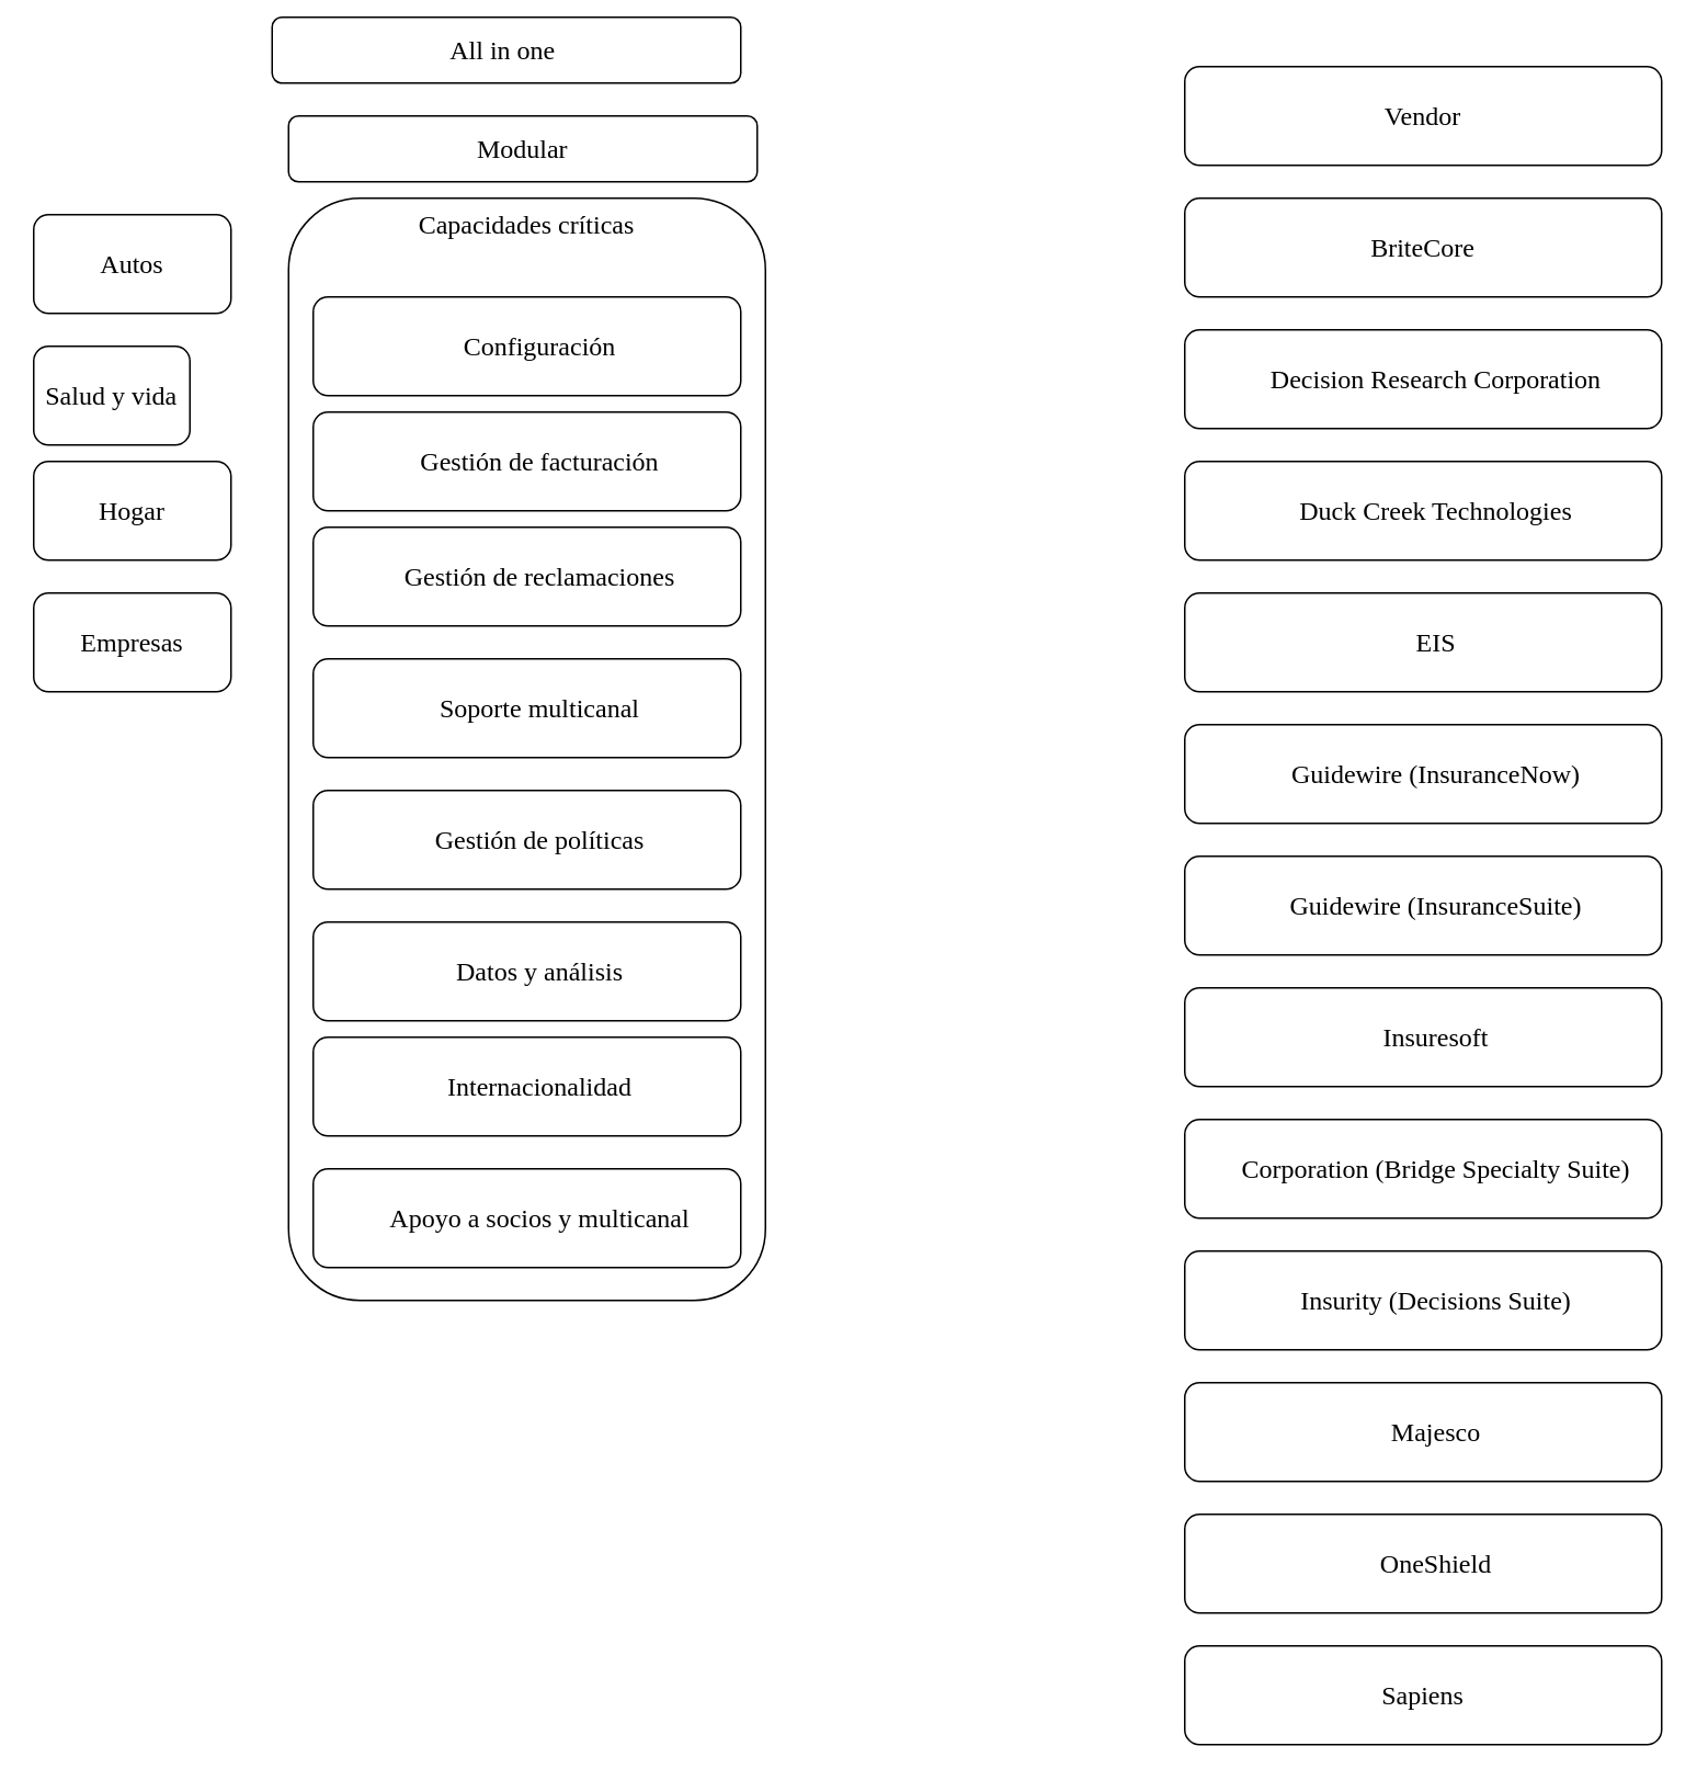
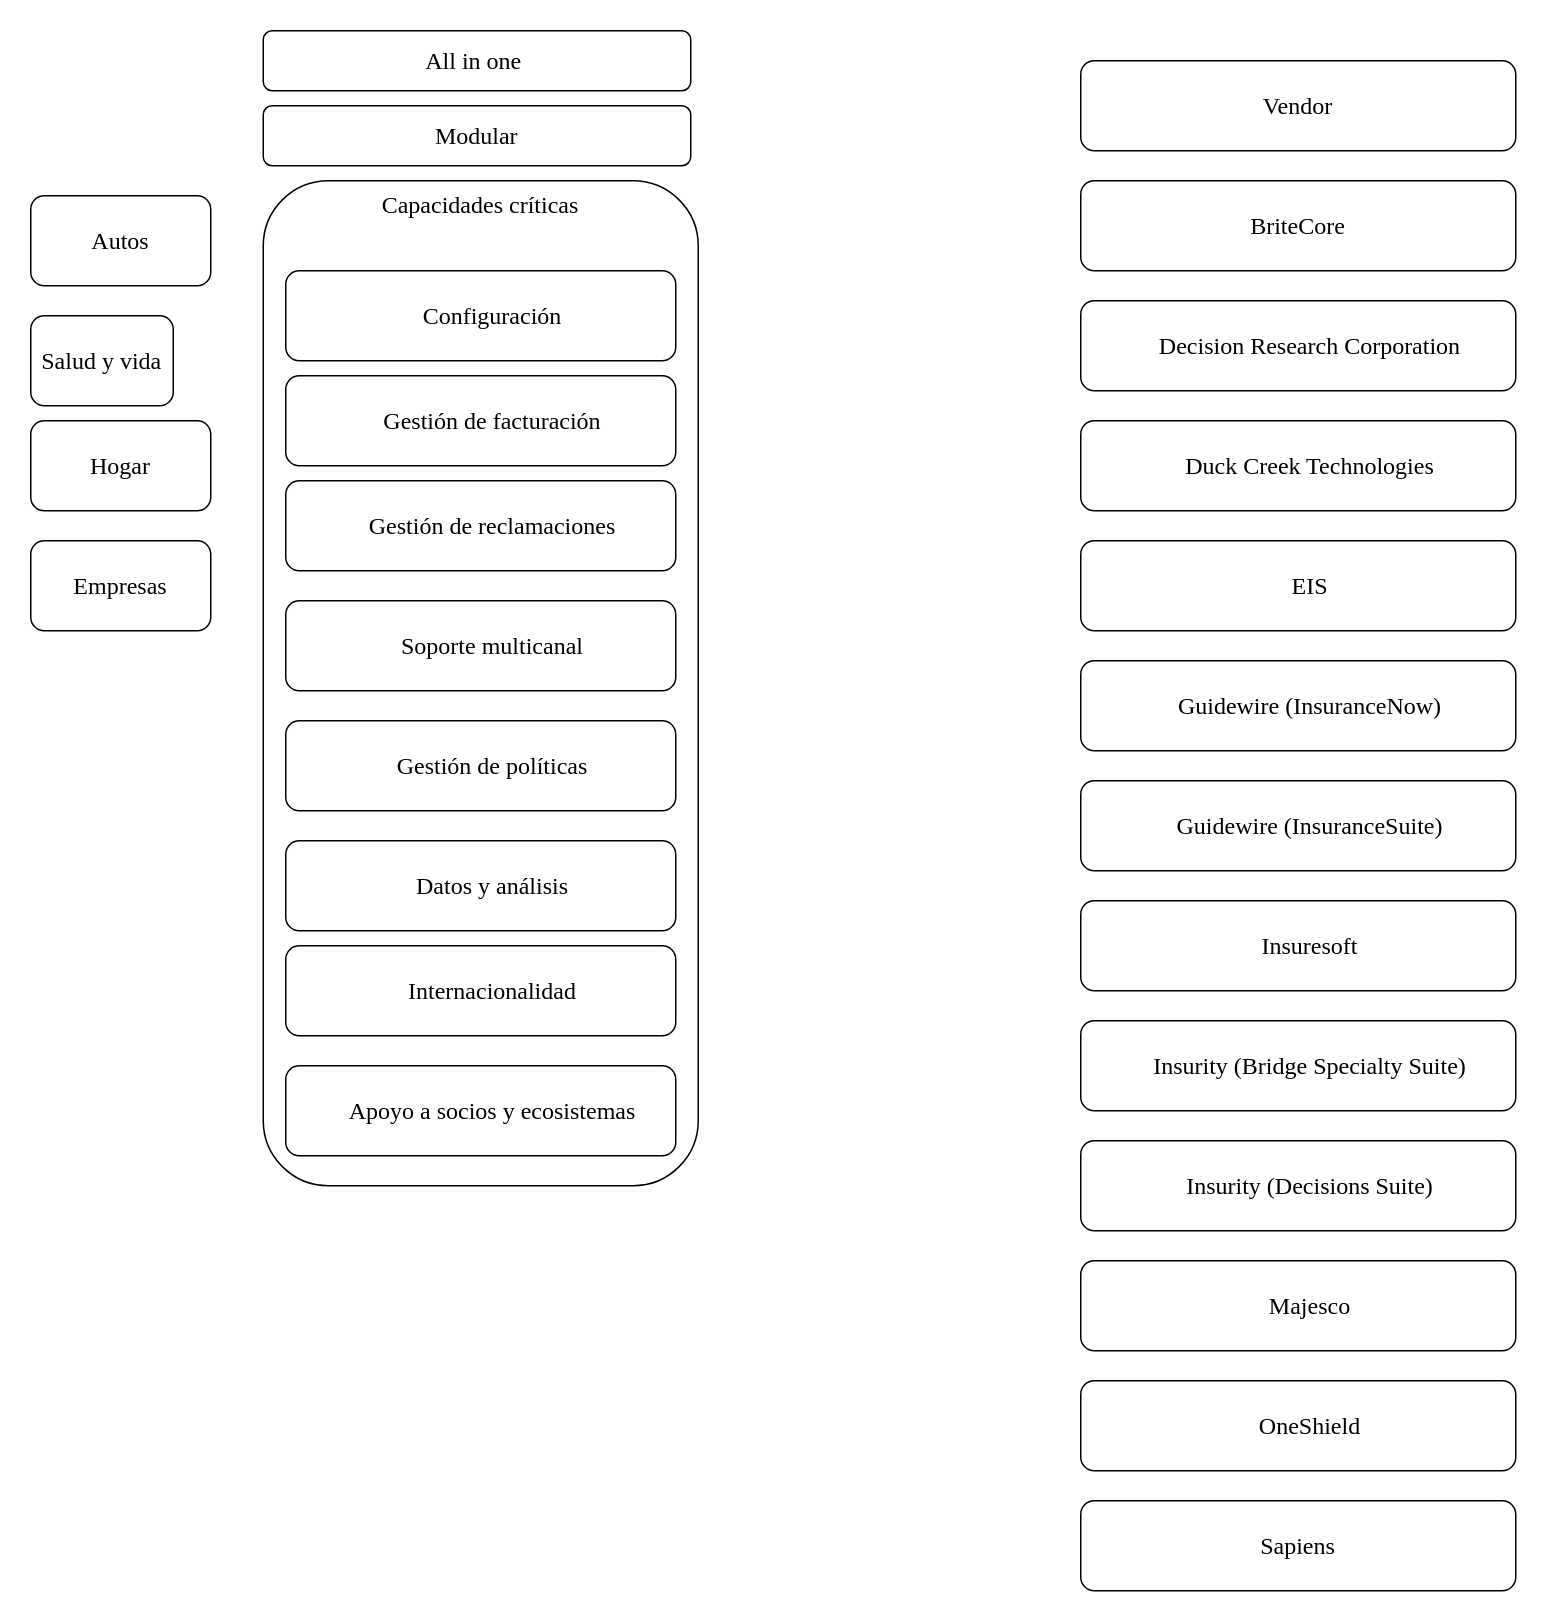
- <mxCell id="11" value="All in one&amp;nbsp;" style="rounded=1;whiteSpace=wrap;html=1;fontFamily=Verdana;fontSize=16;" vertex="1" parent="1"><mxGeometry x="165" y="10" width="285" height="40" as="geometry" /></mxCell>
+ <mxCell id="11" value="All in one&amp;nbsp;" style="rounded=1;whiteSpace=wrap;html=1;fontFamily=Verdana;fontSize=16;" vertex="1" parent="1"><mxGeometry x="175" y="20" width="285" height="40" as="geometry" /></mxCell>
- <mxCell id="24" value="&lt;ul style=&quot;box-sizing: border-box; margin-top: 15px; margin-bottom: 0px; margin-left: 0px; padding-left: 0px; font-size: 16px; text-align: left; background-color: rgb(255, 255, 255); list-style: outside url(&amp;quot;data:image/gif;base64,R0lGODlhBQAKAIABAAAAAP///yH5BAEAAAEALAAAAAAFAAoAAAIIjI+ZwKwPUQEAOw==&amp;quot;) !important;&quot;&gt;&lt;li style=&quot;box-sizing: border-box; font-feature-settings: &amp;quot;ss05&amp;quot;; margin: 0px 0px 15px; line-height: 30px; list-style: none; padding-left: 16px; position: relative; font-size: 16px;&quot;&gt;Corporation (Bridge Specialty Suite)&lt;/li&gt;&lt;/ul&gt;" style="rounded=1;whiteSpace=wrap;html=1;strokeColor=default;fontFamily=Verdana;fontSize=16;fontColor=#000000;fillColor=default;fontStyle=0" vertex="1" parent="1"><mxGeometry x="720" y="680" width="290" height="60" as="geometry" /></mxCell>
+ <mxCell id="24" value="&lt;ul style=&quot;box-sizing: border-box; margin-top: 15px; margin-bottom: 0px; margin-left: 0px; padding-left: 0px; font-size: 16px; text-align: left; background-color: rgb(255, 255, 255); list-style: outside url(&amp;quot;data:image/gif;base64,R0lGODlhBQAKAIABAAAAAP///yH5BAEAAAEALAAAAAAFAAoAAAIIjI+ZwKwPUQEAOw==&amp;quot;) !important;&quot;&gt;&lt;li style=&quot;box-sizing: border-box; font-feature-settings: &amp;quot;ss05&amp;quot;; margin: 0px 0px 15px; line-height: 30px; list-style: none; padding-left: 16px; position: relative; font-size: 16px;&quot;&gt;Insurity (Bridge Specialty Suite)&lt;/li&gt;&lt;/ul&gt;" style="rounded=1;whiteSpace=wrap;html=1;strokeColor=default;fontFamily=Verdana;fontSize=16;fontColor=#000000;fillColor=default;fontStyle=0" vertex="1" parent="1"><mxGeometry x="720" y="680" width="290" height="60" as="geometry" /></mxCell>
- <mxCell id="10" value="&lt;ul style=&quot;box-sizing: border-box; margin-top: 15px; margin-bottom: 0px; margin-left: 0px; padding-left: 0px; font-size: 16px; background-color: rgb(255, 255, 255); list-style: outside url(&amp;quot;data:image/gif;base64,R0lGODlhBQAKAIABAAAAAP///yH5BAEAAAEALAAAAAAFAAoAAAIIjI+ZwKwPUQEAOw==&amp;quot;) !important;&quot;&gt;&lt;li style=&quot;box-sizing: border-box; font-feature-settings: &amp;quot;ss05&amp;quot;; margin: 0px 0px 15px; line-height: 30px; list-style: none; padding-left: 16px; position: relative; font-size: 16px;&quot;&gt;&lt;font style=&quot;box-sizing: border-box; vertical-align: inherit; font-size: 16px;&quot;&gt;Apoyo a socios y multicanal&lt;/font&gt;&lt;/li&gt;&lt;/ul&gt;" style="rounded=1;whiteSpace=wrap;html=1;fontFamily=Verdana;fontSize=16;align=center;" vertex="1" parent="1"><mxGeometry x="190" y="710" width="260" height="60" as="geometry" /></mxCell>
+ <mxCell id="10" value="&lt;ul style=&quot;box-sizing: border-box; margin-top: 15px; margin-bottom: 0px; margin-left: 0px; padding-left: 0px; font-size: 16px; background-color: rgb(255, 255, 255); list-style: outside url(&amp;quot;data:image/gif;base64,R0lGODlhBQAKAIABAAAAAP///yH5BAEAAAEALAAAAAAFAAoAAAIIjI+ZwKwPUQEAOw==&amp;quot;) !important;&quot;&gt;&lt;li style=&quot;box-sizing: border-box; font-feature-settings: &amp;quot;ss05&amp;quot;; margin: 0px 0px 15px; line-height: 30px; list-style: none; padding-left: 16px; position: relative; font-size: 16px;&quot;&gt;&lt;font style=&quot;box-sizing: border-box; vertical-align: inherit; font-size: 16px;&quot;&gt;Apoyo a socios y ecosistemas&lt;/font&gt;&lt;/li&gt;&lt;/ul&gt;" style="rounded=1;whiteSpace=wrap;html=1;fontFamily=Verdana;fontSize=16;align=center;" vertex="1" parent="1"><mxGeometry x="190" y="710" width="260" height="60" as="geometry" /></mxCell>
